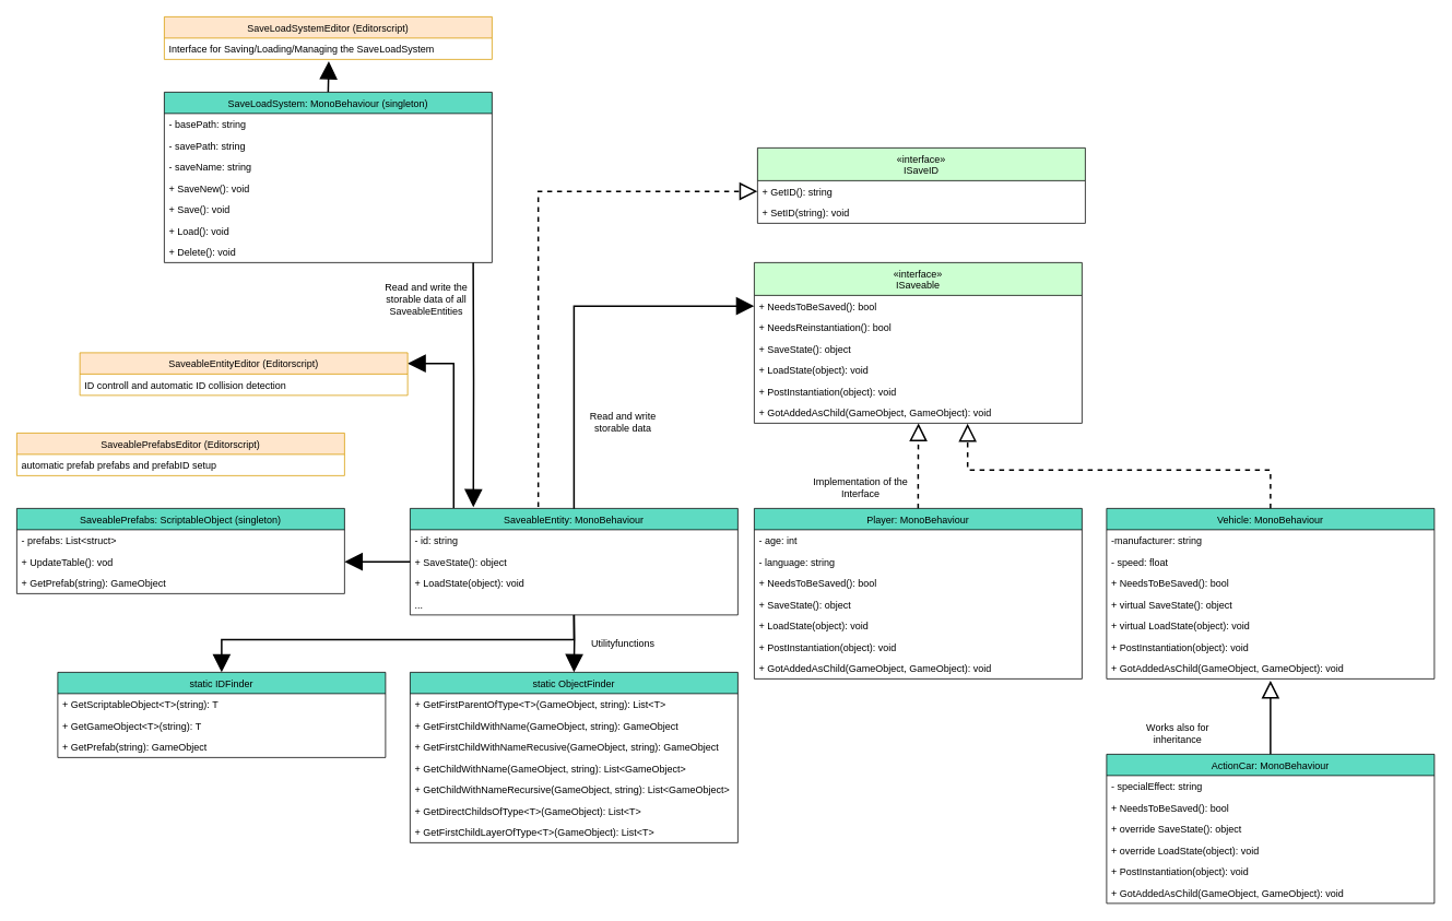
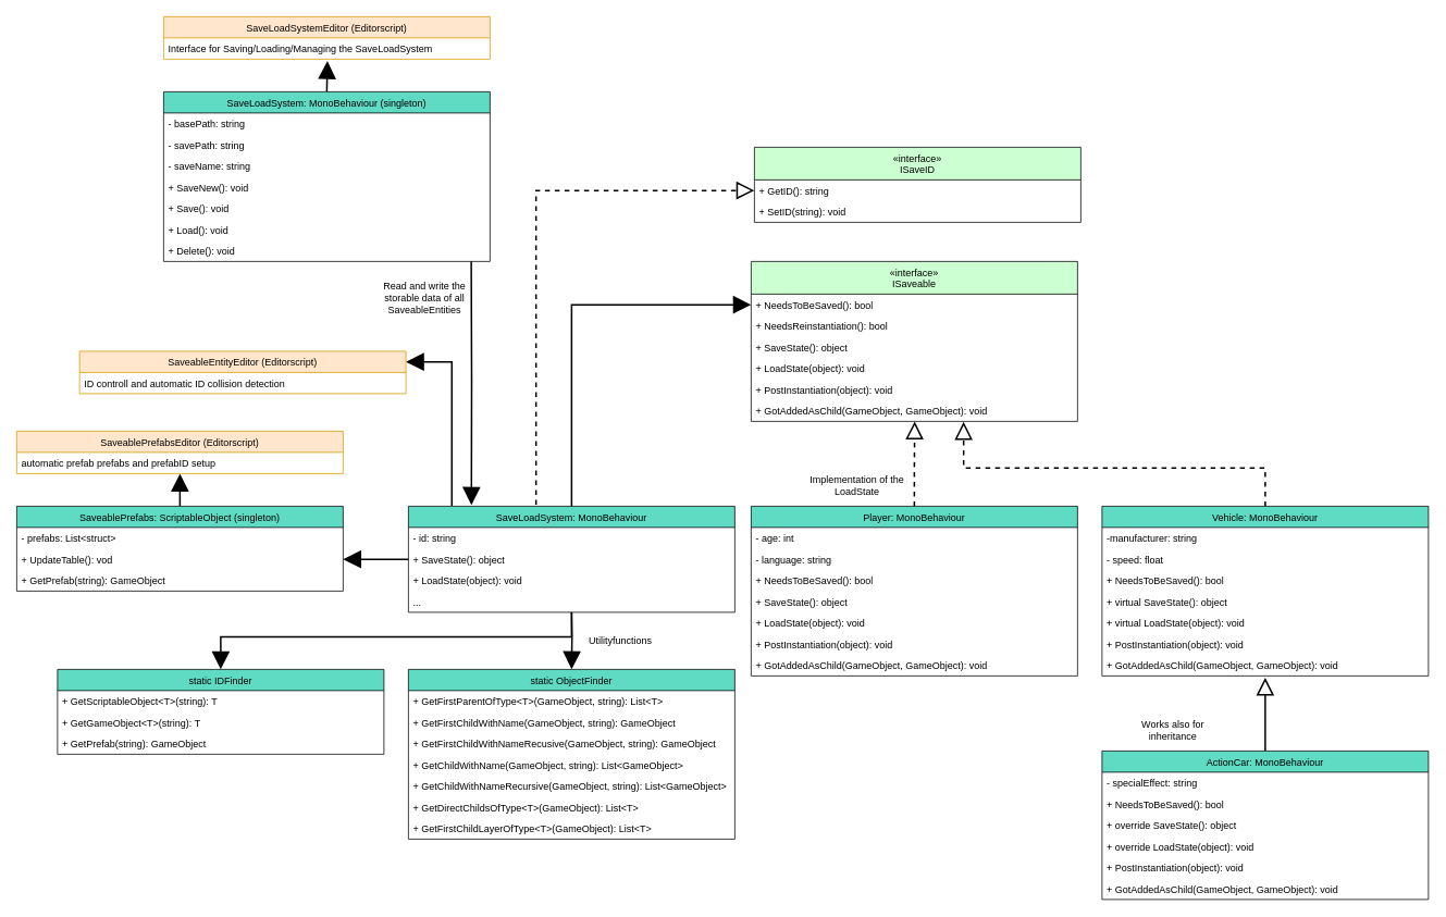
- <mxCell id="54" value="Read and write storable data" style="text;html=1;strokeColor=none;fillColor=none;align=center;verticalAlign=middle;whiteSpace=wrap;rounded=0;" parent="1" vertex="1"><mxGeometry x="700" y="500" width="120" height="30" as="geometry" /></mxCell>
- <mxCell id="53" value="Implementation of the Interface" style="text;html=1;strokeColor=none;fillColor=none;align=center;verticalAlign=middle;whiteSpace=wrap;rounded=0;" parent="1" vertex="1"><mxGeometry x="990" y="580" width="120" height="30" as="geometry" /></mxCell>
+ <mxCell id="53" value="Implementation of the LoadState" style="text;html=1;strokeColor=none;fillColor=none;align=center;verticalAlign=middle;whiteSpace=wrap;rounded=0;" parent="1" vertex="1"><mxGeometry x="990" y="580" width="120" height="30" as="geometry" /></mxCell>
+ <mxCell id="66" style="edgeStyle=orthogonalEdgeStyle;rounded=0;orthogonalLoop=1;jettySize=auto;html=1;exitX=0.5;exitY=0;exitDx=0;exitDy=0;entryX=0.5;entryY=1;entryDx=0;entryDy=0;endArrow=block;endFill=1;endSize=17;strokeWidth=2;" parent="1" source="67" target="72" edge="1"><mxGeometry relative="1" as="geometry" /></mxCell>
- <mxCell id="45" value="SaveableEntity: MonoBehaviour" style="swimlane;fontStyle=0;childLayout=stackLayout;horizontal=1;startSize=26;fillColor=#5EDBC2;horizontalStack=0;resizeParent=1;resizeParentMax=0;resizeLast=0;collapsible=1;marginBottom=0;" parent="1" vertex="1"><mxGeometry x="500" y="620" width="400" height="130" as="geometry" /></mxCell>
+ <mxCell id="45" value="SaveLoadSystem: MonoBehaviour" style="swimlane;fontStyle=0;childLayout=stackLayout;horizontal=1;startSize=26;fillColor=#5EDBC2;horizontalStack=0;resizeParent=1;resizeParentMax=0;resizeLast=0;collapsible=1;marginBottom=0;" parent="1" vertex="1"><mxGeometry x="500" y="620" width="400" height="130" as="geometry" /></mxCell>
